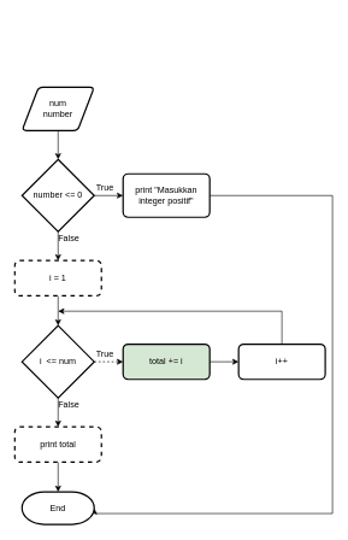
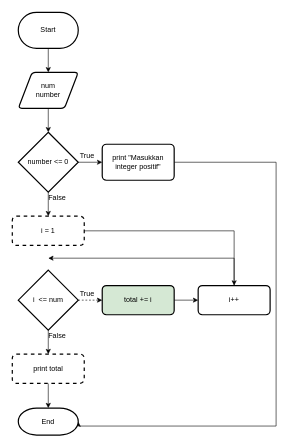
+ <mxCell id="3" value="&lt;div&gt;Start&lt;/div&gt;" style="strokeWidth=2;html=1;shape=mxgraph.flowchart.terminator;whiteSpace=wrap;" vertex="1" parent="1"><mxGeometry x="30" y="20" width="100" height="60" as="geometry" /></mxCell>
+ <mxCell id="2" value="" style="edgeStyle=orthogonalEdgeStyle;rounded=0;orthogonalLoop=1;jettySize=auto;html=1;" edge="1" parent="1" source="3" target="5"><mxGeometry relative="1" as="geometry" /></mxCell>
- <mxCell id="11" value="" style="edgeStyle=orthogonalEdgeStyle;rounded=0;orthogonalLoop=1;jettySize=auto;html=1;" edge="1" parent="1" source="12" target="15"><mxGeometry relative="1" as="geometry" /></mxCell>
+ <mxCell id="11" value="" style="edgeStyle=orthogonalEdgeStyle;rounded=0;orthogonalLoop=1;jettySize=auto;html=1;" edge="1" parent="1" source="12" target="19"><mxGeometry relative="1" as="geometry" /></mxCell>
